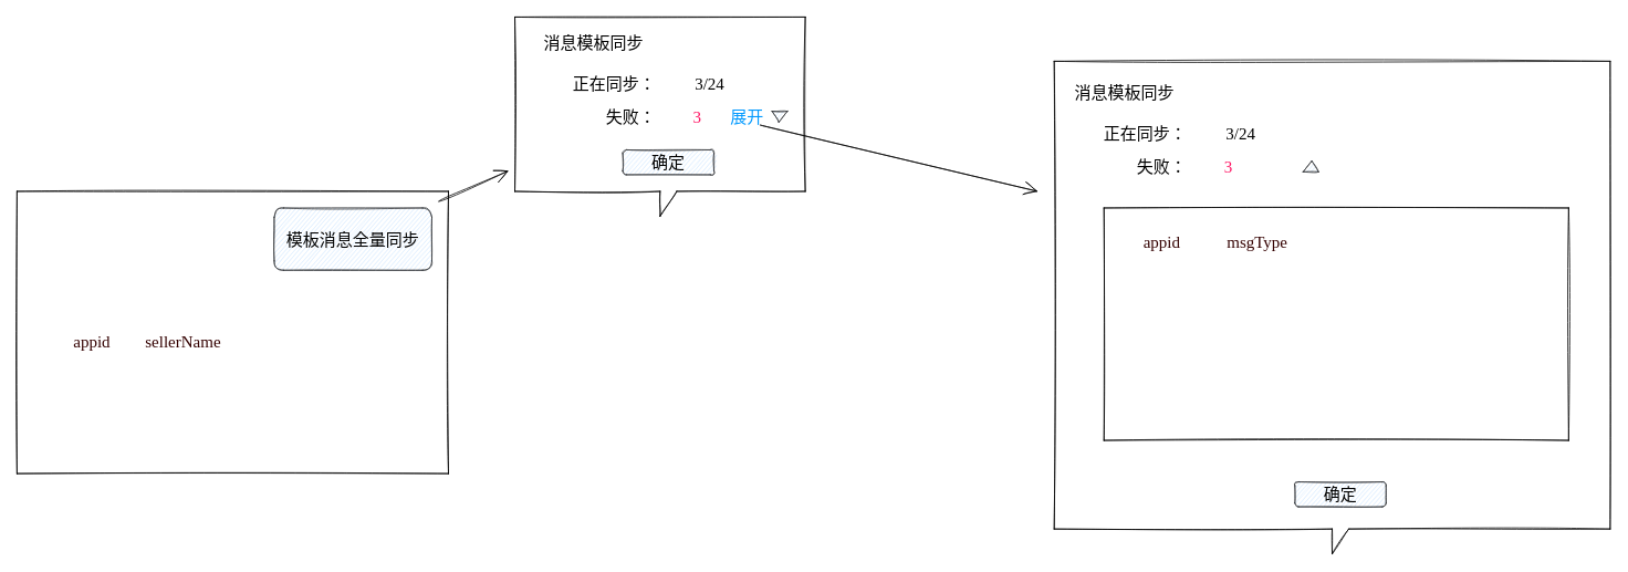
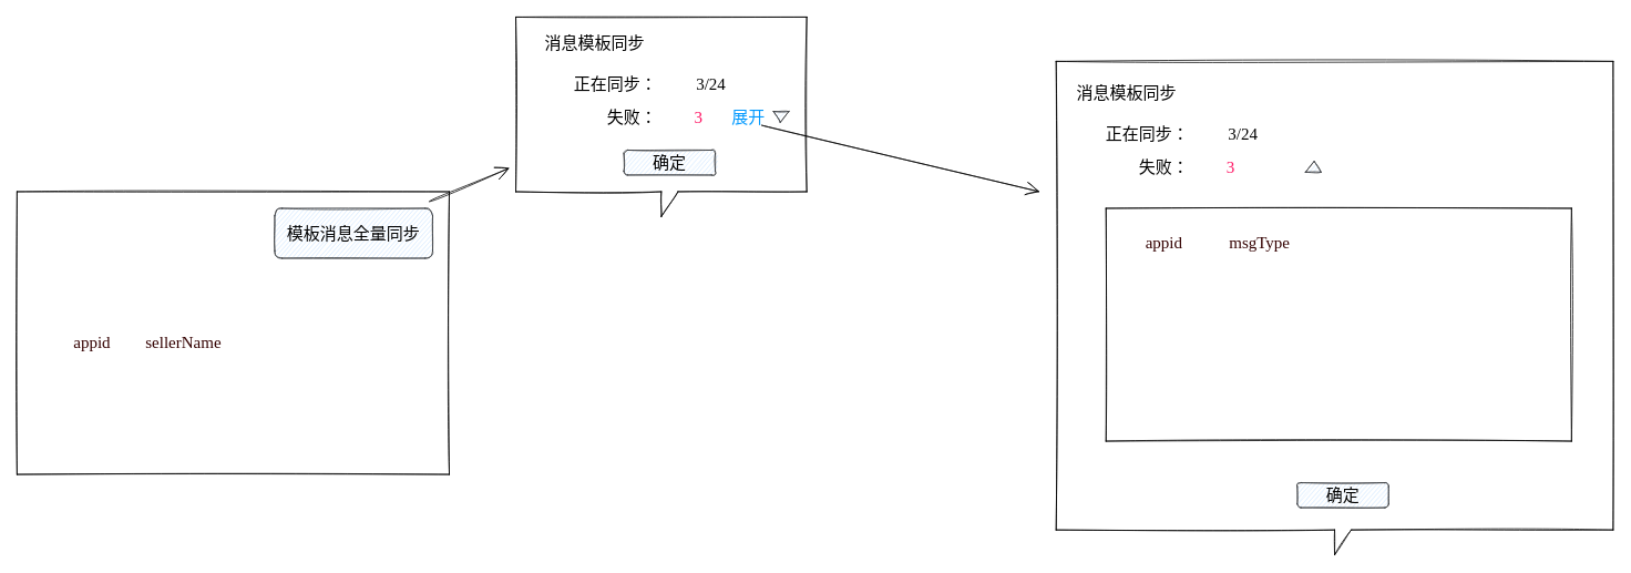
- <mxCell id="3" value="模板消息全量同步" style="rounded=1;whiteSpace=wrap;html=1;sketch=1;hachureGap=4;pointerEvents=0;fontFamily=Architects Daughter;fontSource=https%3A%2F%2Ffonts.googleapis.com%2Fcss%3Ffamily%3DArchitects%2BDaughter;fontSize=20;fillColor=#cce5ff;strokeColor=#36393d;" vertex="1" parent="1"><mxGeometry x="330" y="250" width="190" height="75" as="geometry" /></mxCell>
+ <mxCell id="3" value="模板消息全量同步" style="rounded=1;whiteSpace=wrap;html=1;sketch=1;hachureGap=4;pointerEvents=0;fontFamily=Architects Daughter;fontSource=https%3A%2F%2Ffonts.googleapis.com%2Fcss%3Ffamily%3DArchitects%2BDaughter;fontSize=20;fillColor=#cce5ff;strokeColor=#36393d;" vertex="1" parent="1"><mxGeometry x="330" y="250" width="190" height="60" as="geometry" /></mxCell>
